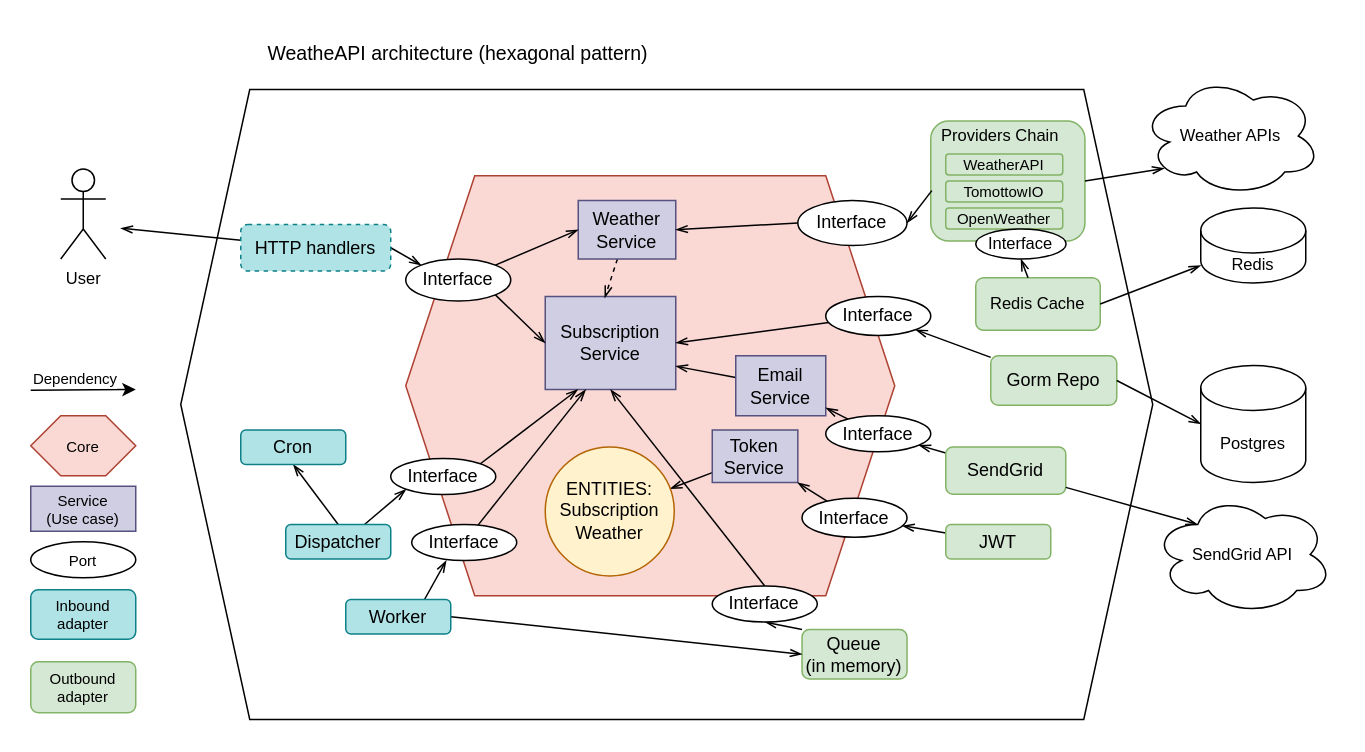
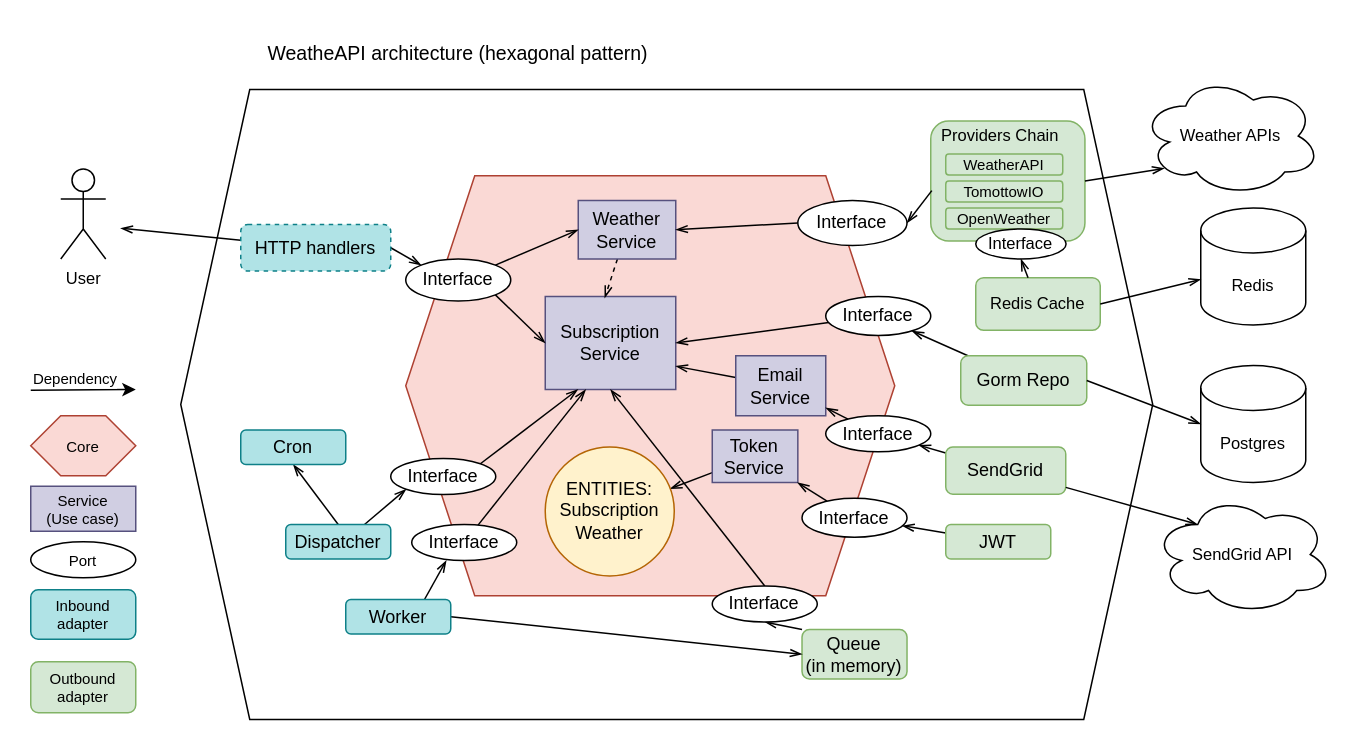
- <mxCell id="31" value="Redis" style="shape=cylinder3;whiteSpace=wrap;html=1;boundedLbl=1;backgroundOutline=1;size=15;fontFamily=Helvetica;fontSize=11;fontColor=default;labelBackgroundColor=default;" vertex="1" parent="24"><mxGeometry x="210" y="63" width="70" height="50" as="geometry" /></mxCell>
+ <mxCell id="31" value="Redis" style="shape=cylinder3;whiteSpace=wrap;html=1;boundedLbl=1;backgroundOutline=1;size=15;fontFamily=Helvetica;fontSize=11;fontColor=default;labelBackgroundColor=default;" vertex="1" parent="24"><mxGeometry x="210" y="63" width="70" height="78" as="geometry" /></mxCell>
- <mxCell id="43" value="&lt;span&gt;Gorm Repo&lt;/span&gt;" style="rounded=1;whiteSpace=wrap;html=1;fillColor=#d5e8d4;strokeColor=#82b366;" vertex="1" parent="1"><mxGeometry x="660" y="236.5" width="84" height="33" as="geometry" /></mxCell>
+ <mxCell id="43" value="&lt;span&gt;Gorm Repo&lt;/span&gt;" style="rounded=1;whiteSpace=wrap;html=1;fillColor=#d5e8d4;strokeColor=#82b366;" vertex="1" parent="1"><mxGeometry x="640" y="236.5" width="84" height="33" as="geometry" /></mxCell>
